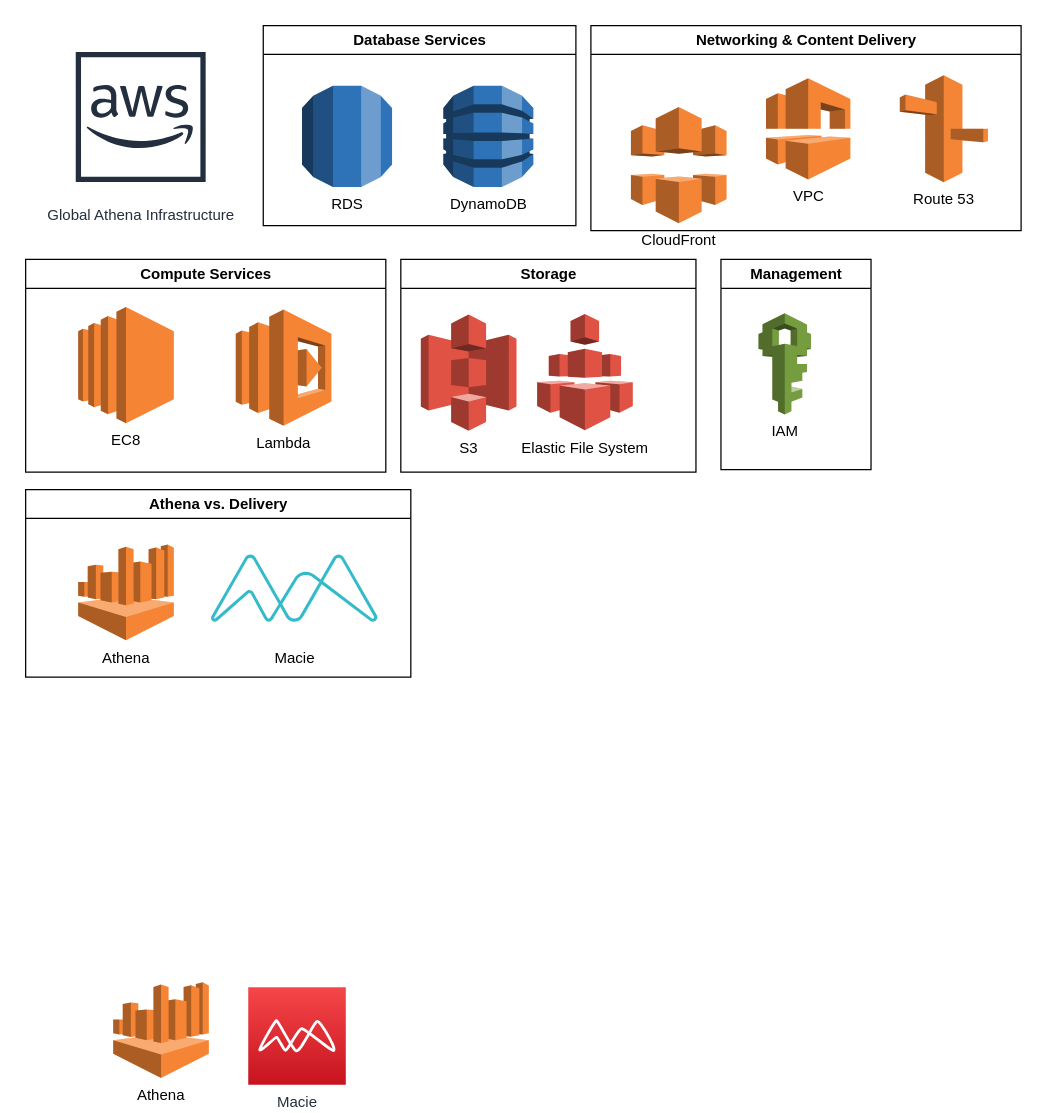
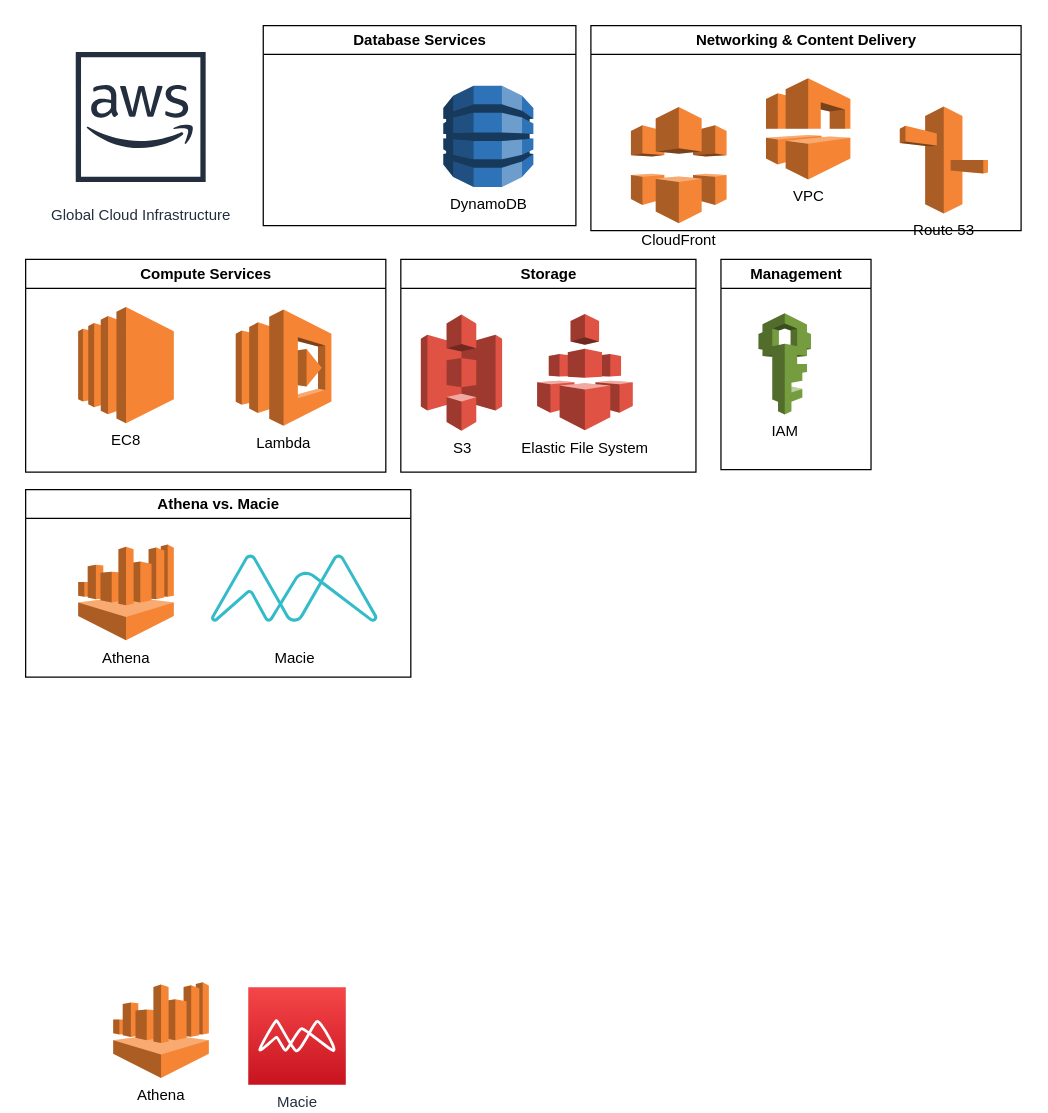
- <mxCell id="5" value="Route 53" style="outlineConnect=0;dashed=0;verticalLabelPosition=bottom;verticalAlign=top;align=center;html=1;shape=mxgraph.aws3.route_53;fillColor=#F58536;gradientColor=none;fontFamily=Helvetica;fontSize=12;fontColor=default;" parent="2" vertex="1"><mxGeometry x="247" y="39.75" width="70.5" height="85.5" as="geometry" /></mxCell>
+ <mxCell id="5" value="Route 53" style="outlineConnect=0;dashed=0;verticalLabelPosition=bottom;verticalAlign=top;align=center;html=1;shape=mxgraph.aws3.route_53;fillColor=#F58536;gradientColor=none;fontFamily=Helvetica;fontSize=12;fontColor=default;" parent="2" vertex="1"><mxGeometry x="247" y="64.75" width="70.5" height="85.5" as="geometry" /></mxCell>
- <mxCell id="7" value="RDS" style="outlineConnect=0;dashed=0;verticalLabelPosition=bottom;verticalAlign=top;align=center;html=1;shape=mxgraph.aws3.rds;fillColor=#2E73B8;gradientColor=none;" parent="6" vertex="1"><mxGeometry x="31" y="48" width="72" height="81" as="geometry" /></mxCell>
- <mxCell id="12" value="Global Athena Infrastructure" style="sketch=0;outlineConnect=0;fontColor=#232F3E;gradientColor=none;strokeColor=#232F3E;fillColor=#ffffff;dashed=0;verticalLabelPosition=bottom;verticalAlign=top;align=center;html=1;fontSize=12;fontStyle=0;aspect=fixed;shape=mxgraph.aws4.resourceIcon;resIcon=mxgraph.aws4.aws_cloud;fontFamily=Helvetica;" parent="1" vertex="1"><mxGeometry x="47" y="28" width="130" height="130" as="geometry" /></mxCell>
+ <mxCell id="12" value="Global Cloud Infrastructure" style="sketch=0;outlineConnect=0;fontColor=#232F3E;gradientColor=none;strokeColor=#232F3E;fillColor=#ffffff;dashed=0;verticalLabelPosition=bottom;verticalAlign=top;align=center;html=1;fontSize=12;fontStyle=0;aspect=fixed;shape=mxgraph.aws4.resourceIcon;resIcon=mxgraph.aws4.aws_cloud;fontFamily=Helvetica;" parent="1" vertex="1"><mxGeometry x="47" y="28" width="130" height="130" as="geometry" /></mxCell>
- <mxCell id="16" value="S3" style="outlineConnect=0;dashed=0;verticalLabelPosition=bottom;verticalAlign=top;align=center;html=1;shape=mxgraph.aws3.s3;fillColor=#E05243;gradientColor=none;" parent="15" vertex="1"><mxGeometry x="16" y="44" width="76.5" height="93" as="geometry" /></mxCell>
+ <mxCell id="16" value="S3" style="outlineConnect=0;dashed=0;verticalLabelPosition=bottom;verticalAlign=top;align=center;html=1;shape=mxgraph.aws3.s3;fillColor=#E05243;gradientColor=none;" parent="15" vertex="1"><mxGeometry x="16" y="44" width="65" height="93" as="geometry" /></mxCell>
- <mxCell id="20" value="Athena vs. Delivery" style="swimlane;labelBackgroundColor=none;fontSize=12;fontColor=default;strokeColor=default;strokeWidth=1;fillColor=none;gradientColor=none;html=1;" parent="1" vertex="1"><mxGeometry x="20" y="391" width="308" height="150" as="geometry" /></mxCell>
+ <mxCell id="20" value="Athena vs. Macie" style="swimlane;labelBackgroundColor=none;fontSize=12;fontColor=default;strokeColor=default;strokeWidth=1;fillColor=none;gradientColor=none;html=1;" parent="1" vertex="1"><mxGeometry x="20" y="391" width="308" height="150" as="geometry" /></mxCell>
